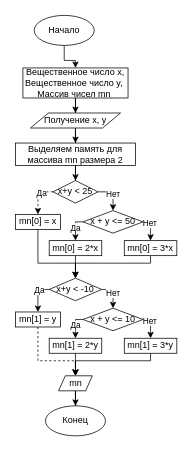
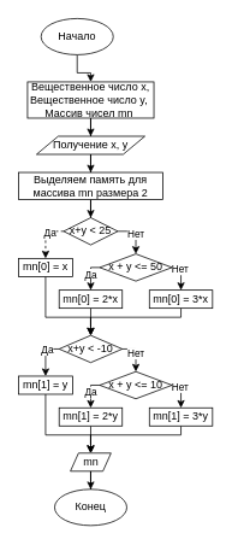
- <mxCell id="29" style="edgeStyle=orthogonalEdgeStyle;rounded=0;orthogonalLoop=1;jettySize=auto;html=1;entryX=0.5;entryY=0;entryDx=0;entryDy=0;dashed=1;" edge="1" parent="1" source="30" target="36"><mxGeometry relative="1" as="geometry"><Array as="points"><mxPoint x="50" y="480" /><mxPoint x="100" y="480" /></Array></mxGeometry></mxCell>
+ <mxCell id="29" style="edgeStyle=orthogonalEdgeStyle;rounded=0;orthogonalLoop=1;jettySize=auto;html=1;entryX=0.5;entryY=0;entryDx=0;entryDy=0;" edge="1" parent="1" source="30" target="36"><mxGeometry relative="1" as="geometry"><Array as="points"><mxPoint x="50" y="480" /><mxPoint x="100" y="480" /></Array></mxGeometry></mxCell>
